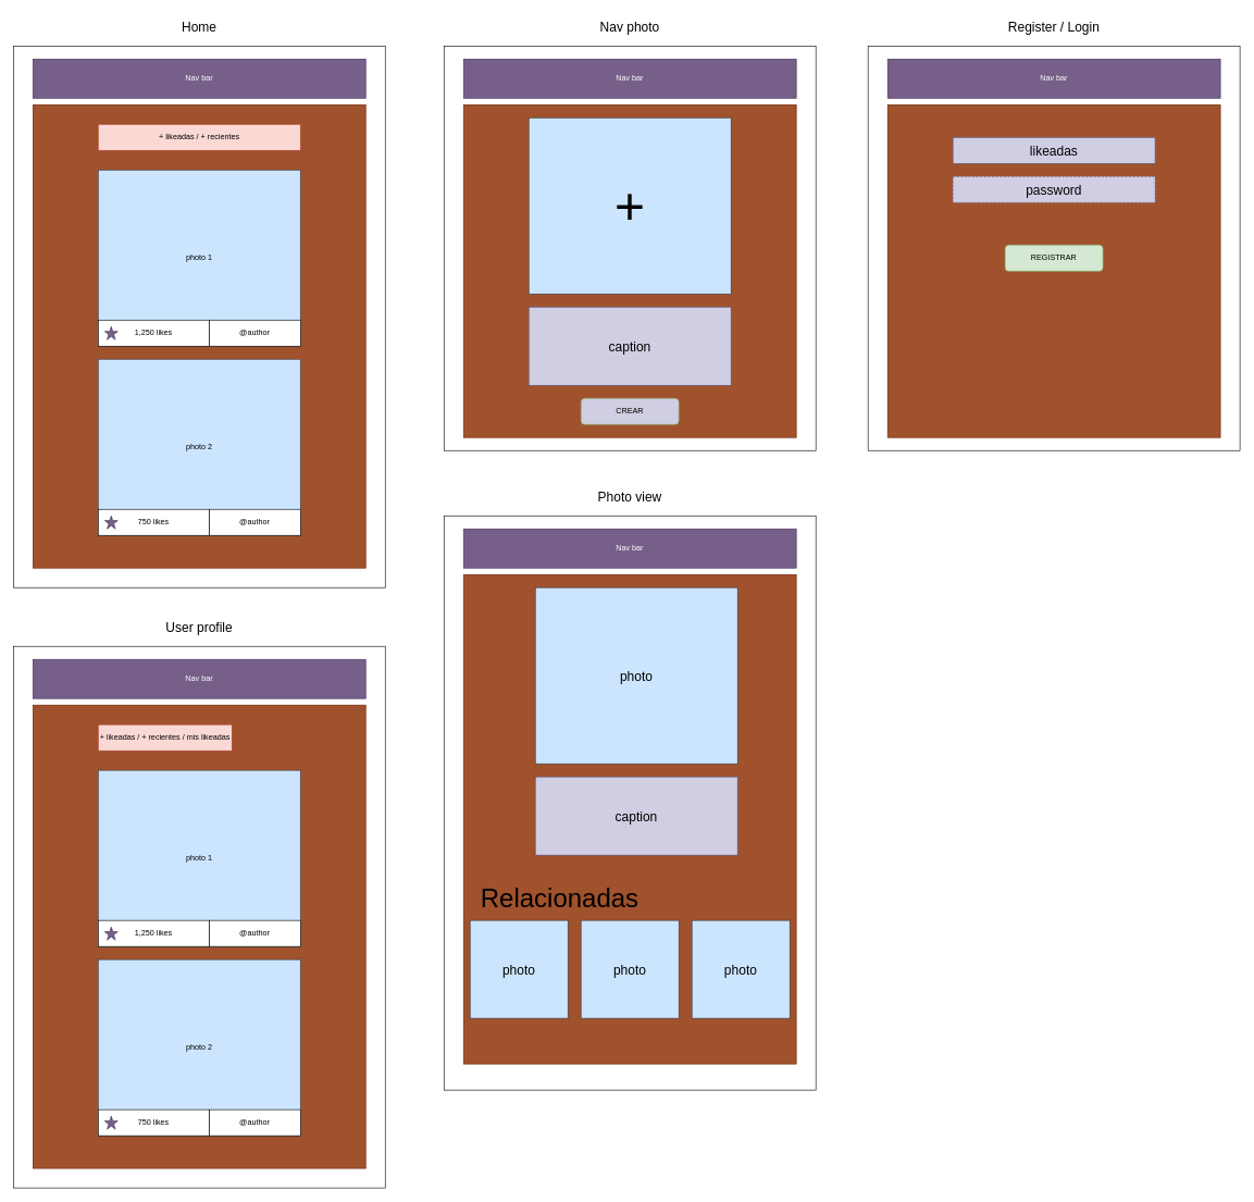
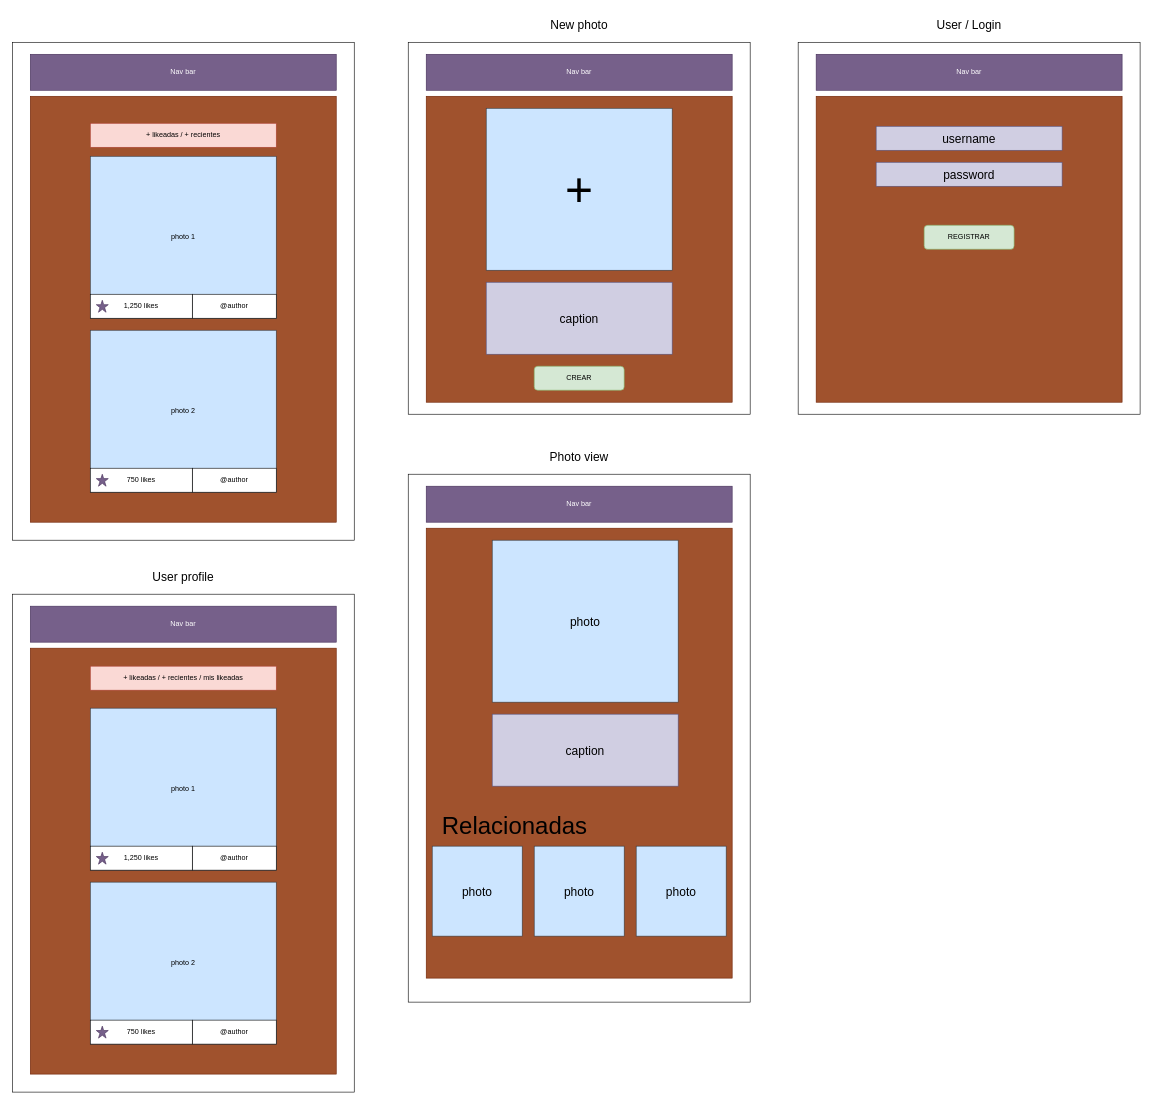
- <mxCell id="3" value="Home" style="text;html=1;align=center;verticalAlign=middle;whiteSpace=wrap;rounded=0;fontSize=20;" vertex="1" parent="1"><mxGeometry x="20" y="20" width="570" height="40" as="geometry" /></mxCell>
- <mxCell id="41" value="Nav photo" style="text;html=1;align=center;verticalAlign=middle;whiteSpace=wrap;rounded=0;fontSize=20;" vertex="1" parent="1"><mxGeometry x="680" y="20" width="570" height="40" as="geometry" /></mxCell>
+ <mxCell id="41" value="New photo" style="text;html=1;align=center;verticalAlign=middle;whiteSpace=wrap;rounded=0;fontSize=20;" vertex="1" parent="1"><mxGeometry x="680" y="20" width="570" height="40" as="geometry" /></mxCell>
- <mxCell id="63" value="Register / Login" style="text;html=1;align=center;verticalAlign=middle;whiteSpace=wrap;rounded=0;fontSize=20;" vertex="1" parent="1"><mxGeometry x="1330" y="20" width="570" height="40" as="geometry" /></mxCell>
+ <mxCell id="63" value="User / Login" style="text;html=1;align=center;verticalAlign=middle;whiteSpace=wrap;rounded=0;fontSize=20;" vertex="1" parent="1"><mxGeometry x="1330" y="20" width="570" height="40" as="geometry" /></mxCell>
- <mxCell id="13" value="+ likeadas / + recientes" style="rounded=0;whiteSpace=wrap;html=1;fillColor=#fad9d5;strokeColor=#ae4132;" vertex="1" parent="1"><mxGeometry x="150" y="190" width="310" height="40" as="geometry" /></mxCell>
+ <mxCell id="13" value="+ likeadas / + recientes" style="rounded=0;whiteSpace=wrap;html=1;fillColor=#fad9d5;strokeColor=#ae4132;" vertex="1" parent="1"><mxGeometry x="150" y="205" width="310" height="40" as="geometry" /></mxCell>
- <mxCell id="66" value="&lt;font style=&quot;font-size: 20px;&quot;&gt;likeadas&lt;/font&gt;" style="rounded=0;whiteSpace=wrap;html=1;fillColor=#d0cee2;strokeColor=#56517e;" vertex="1" parent="1"><mxGeometry x="1460" y="210" width="310" height="40" as="geometry" /></mxCell>
+ <mxCell id="66" value="&lt;font style=&quot;font-size: 20px;&quot;&gt;username&lt;/font&gt;" style="rounded=0;whiteSpace=wrap;html=1;fillColor=#d0cee2;strokeColor=#56517e;" vertex="1" parent="1"><mxGeometry x="1460" y="210" width="310" height="40" as="geometry" /></mxCell>
- <mxCell id="68" value="&lt;font style=&quot;font-size: 20px;&quot;&gt;password&lt;/font&gt;" style="rounded=0;whiteSpace=wrap;html=1;fillColor=#d0cee2;strokeColor=#56517e;dashed=1;" vertex="1" parent="1"><mxGeometry x="1460" y="270" width="310" height="40" as="geometry" /></mxCell>
+ <mxCell id="68" value="&lt;font style=&quot;font-size: 20px;&quot;&gt;password&lt;/font&gt;" style="rounded=0;whiteSpace=wrap;html=1;fillColor=#d0cee2;strokeColor=#56517e;" vertex="1" parent="1"><mxGeometry x="1460" y="270" width="310" height="40" as="geometry" /></mxCell>
- <mxCell id="54" value="CREAR" style="rounded=1;whiteSpace=wrap;html=1;fillColor=#d0cee2;strokeColor=#82b366;" vertex="1" parent="1"><mxGeometry x="890" y="610" width="150" height="40" as="geometry" /></mxCell>
+ <mxCell id="54" value="CREAR" style="rounded=1;whiteSpace=wrap;html=1;fillColor=#d5e8d4;strokeColor=#82b366;" vertex="1" parent="1"><mxGeometry x="890" y="610" width="150" height="40" as="geometry" /></mxCell>
- <mxCell id="31" value="+ likeadas / + recientes / mis likeadas" style="rounded=0;whiteSpace=wrap;html=1;fillColor=#fad9d5;strokeColor=#ae4132;" vertex="1" parent="1"><mxGeometry x="150" y="1110" width="205" height="40" as="geometry" /></mxCell>
+ <mxCell id="31" value="+ likeadas / + recientes / mis likeadas" style="rounded=0;whiteSpace=wrap;html=1;fillColor=#fad9d5;strokeColor=#ae4132;" vertex="1" parent="1"><mxGeometry x="150" y="1110" width="310" height="40" as="geometry" /></mxCell>
